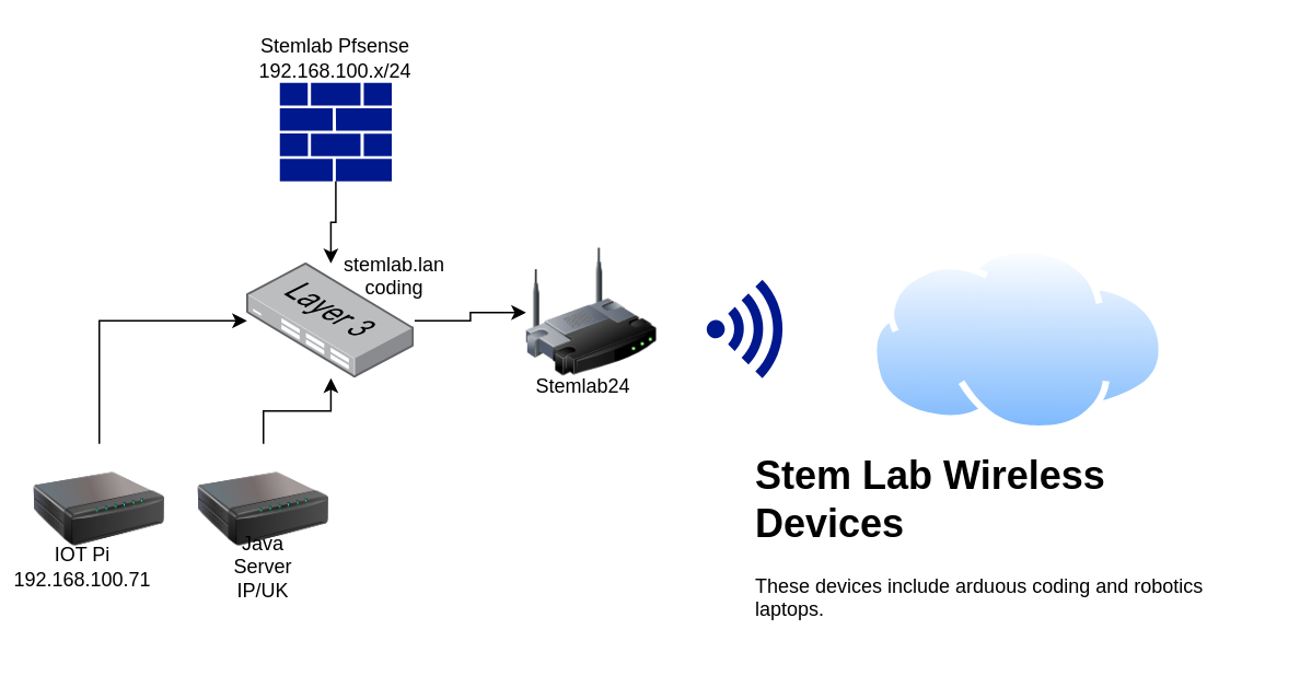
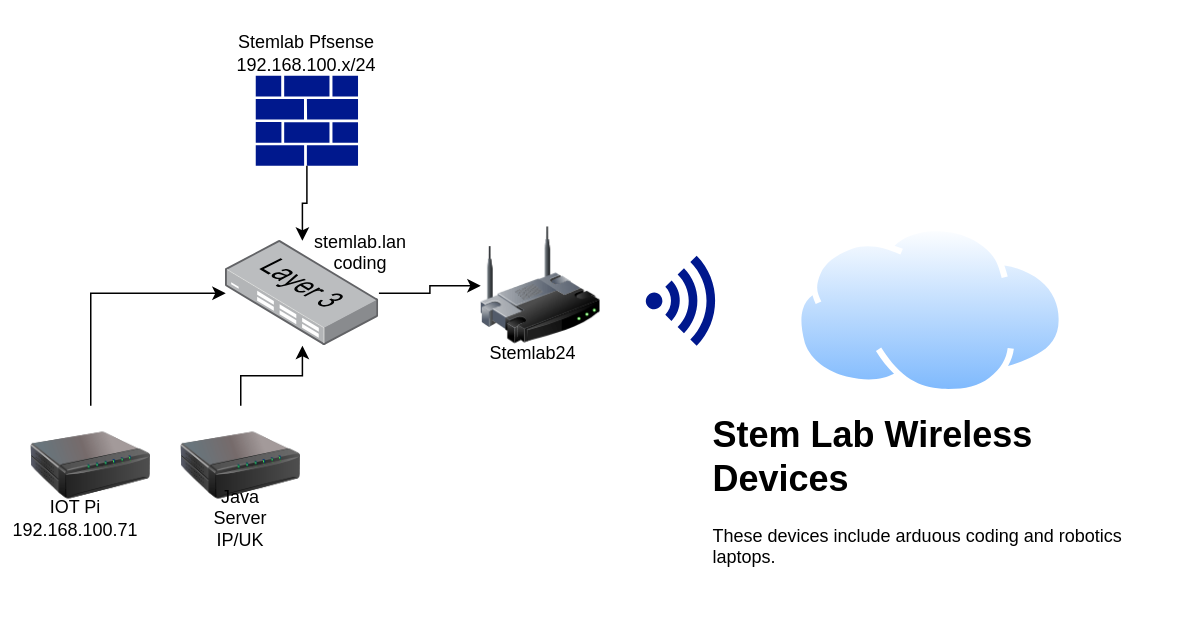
- <mxCell id="18" value="&lt;h1&gt;Stem Lab Wireless Devices&lt;br&gt;&lt;/h1&gt;&lt;p&gt;These devices include arduous coding and robotics laptops.&lt;br&gt;&lt;/p&gt;" style="text;html=1;strokeColor=none;fillColor=none;spacing=5;spacingTop=-20;whiteSpace=wrap;overflow=hidden;rounded=0;" vertex="1" parent="1"><mxGeometry x="455" y="270" width="300" height="120" as="geometry" /></mxCell>
+ <mxCell id="18" value="&lt;h1&gt;Stem Lab Wireless Devices&lt;br&gt;&lt;/h1&gt;&lt;p&gt;These devices include arduous coding and robotics laptops.&lt;br&gt;&lt;/p&gt;" style="text;html=1;strokeColor=none;fillColor=none;spacing=5;spacingTop=-20;whiteSpace=wrap;overflow=hidden;rounded=0;" vertex="1" parent="1"><mxGeometry x="470" y="270" width="300" height="120" as="geometry" /></mxCell>
